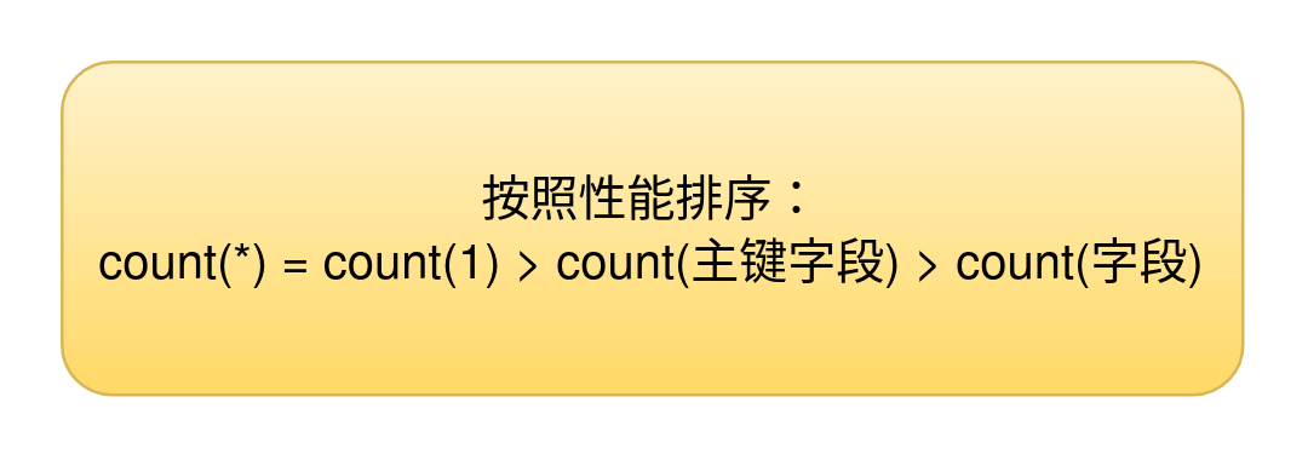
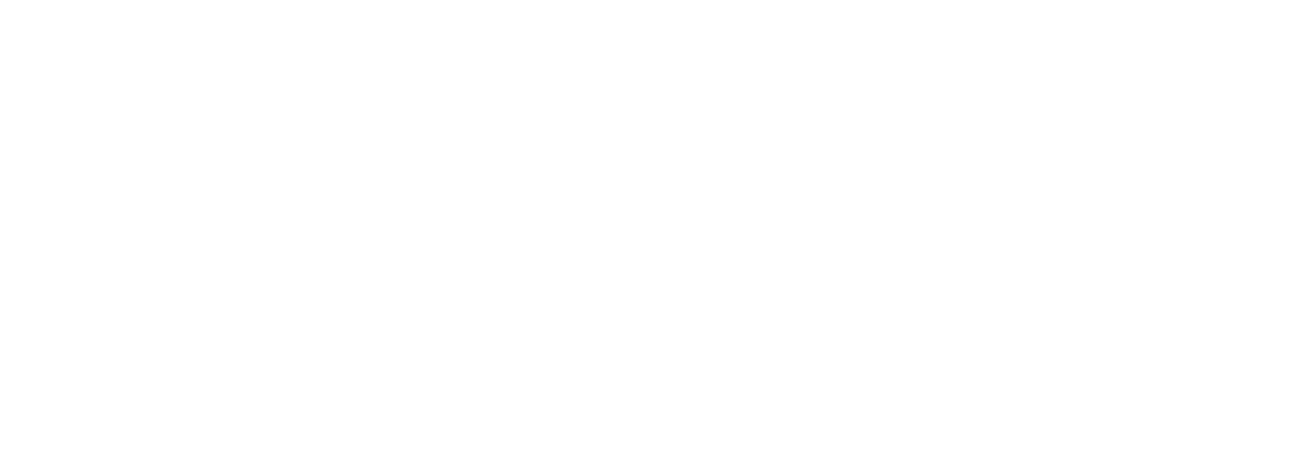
- <mxCell id="2" value="&lt;span style=&quot;font-family: &amp;quot;helvetica neue&amp;quot;, helvetica, arial, sans-serif; font-size: 16px;&quot;&gt;按照性能排序：&lt;br style=&quot;font-size: 16px&quot;&gt;count(*) = count(1) &amp;gt; count(主键字段) &amp;gt; count(字段)&lt;/span&gt;" style="rounded=1;whiteSpace=wrap;html=1;fontSize=16;fillColor=#fff2cc;strokeColor=#d6b656;labelBackgroundColor=none;gradientColor=#ffd966;" vertex="1" parent="1"><mxGeometry x="20" y="20" width="390" height="110" as="geometry" /></mxCell>
